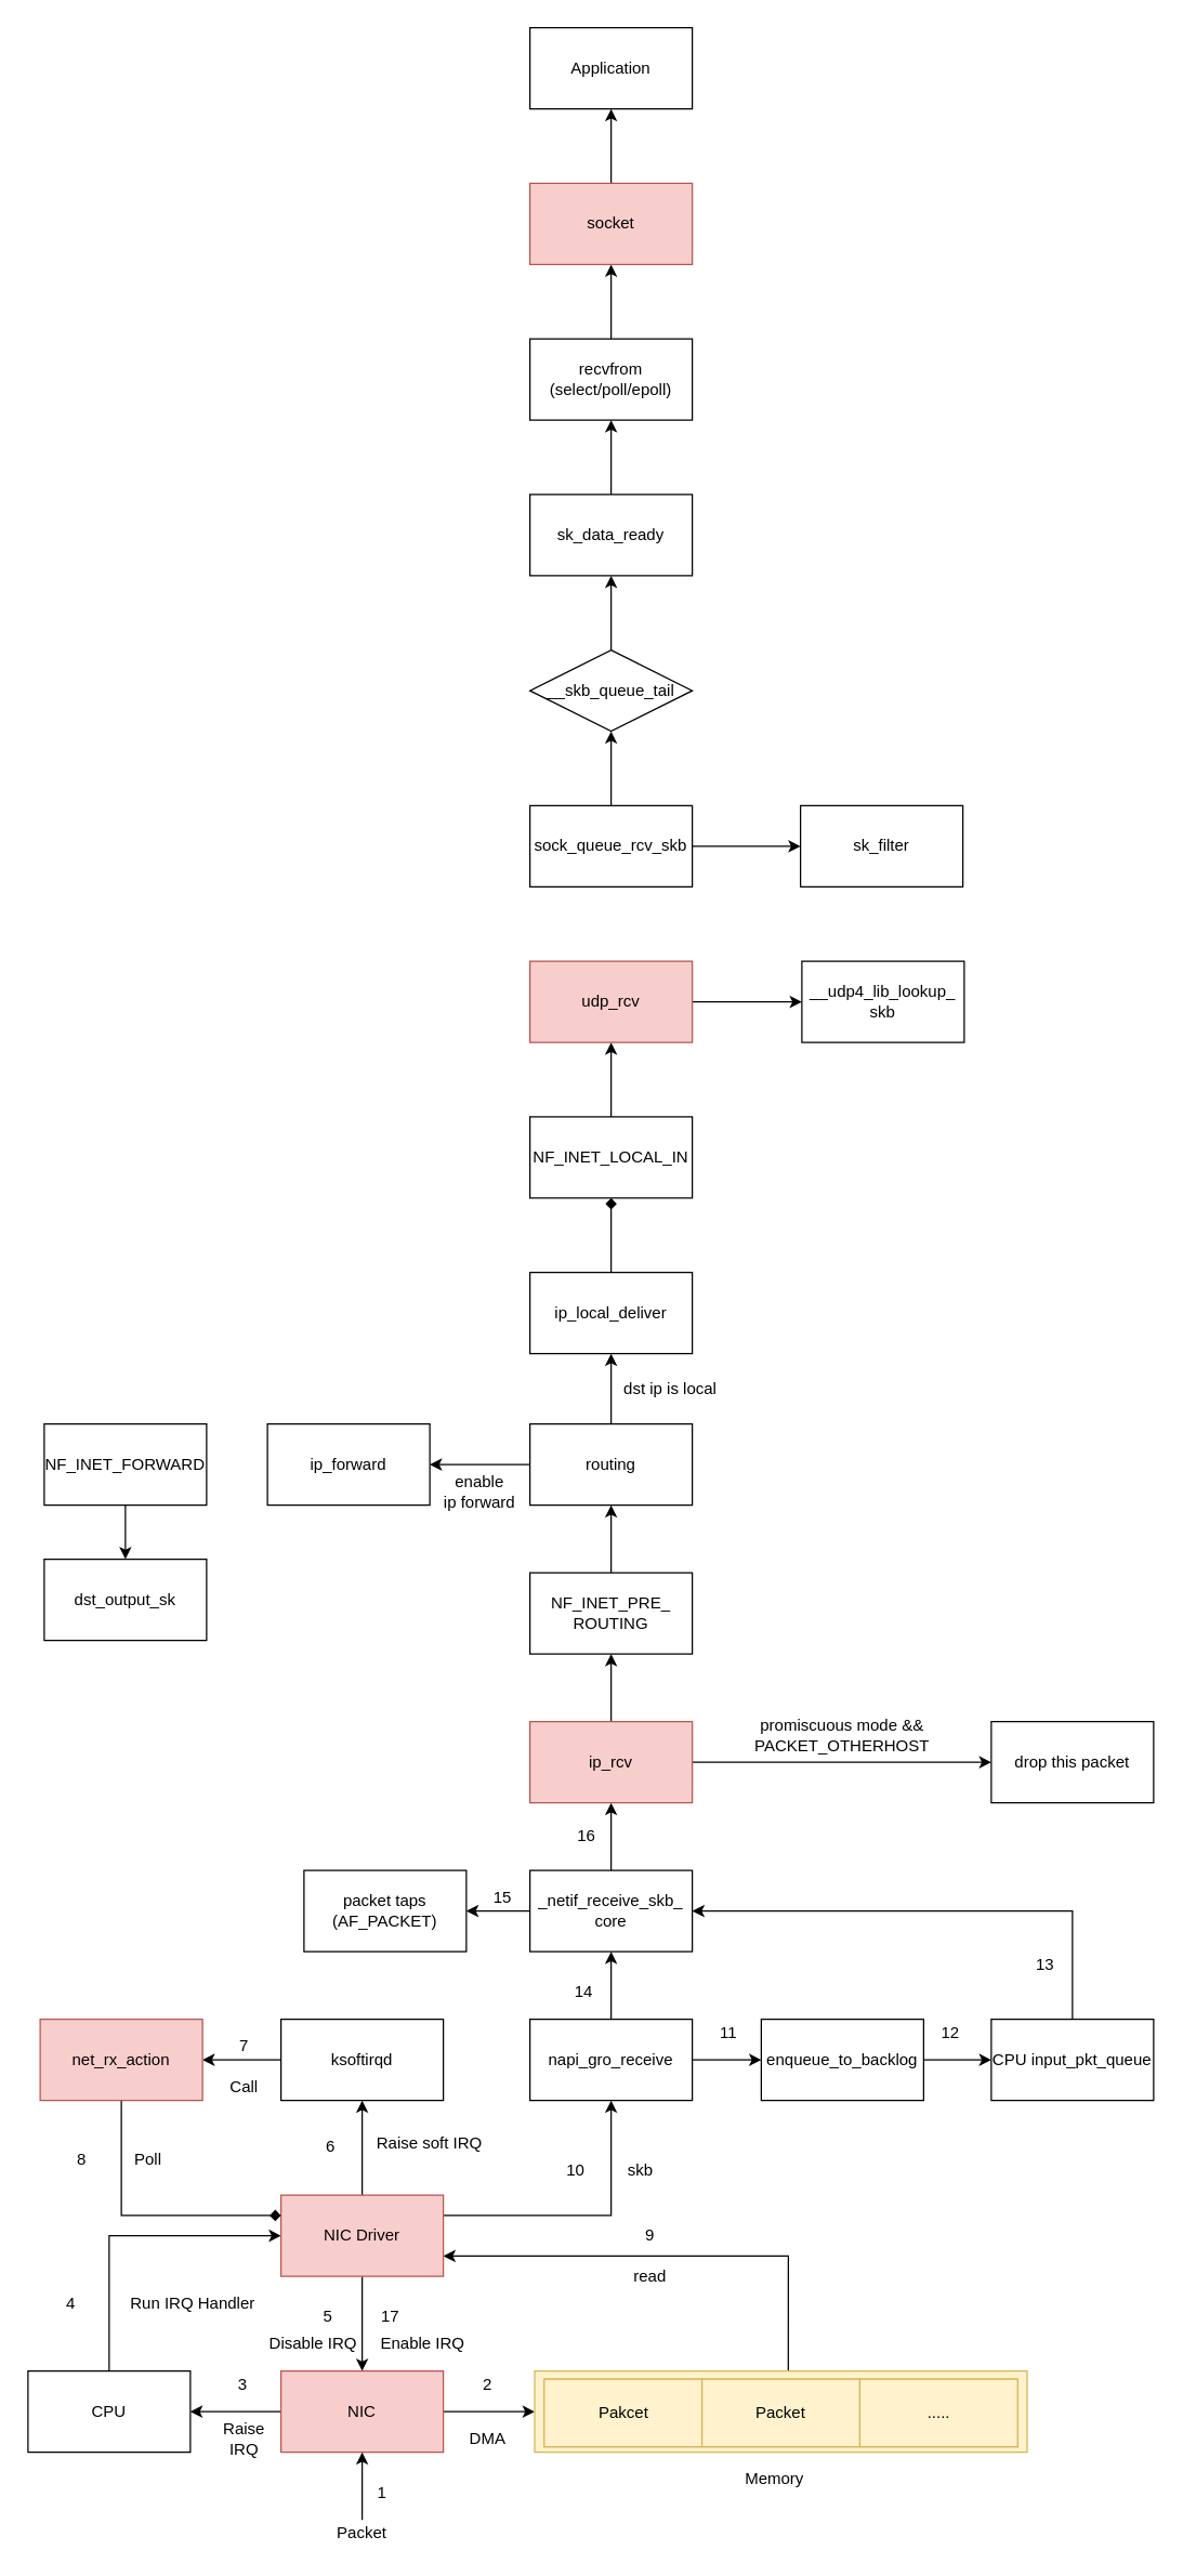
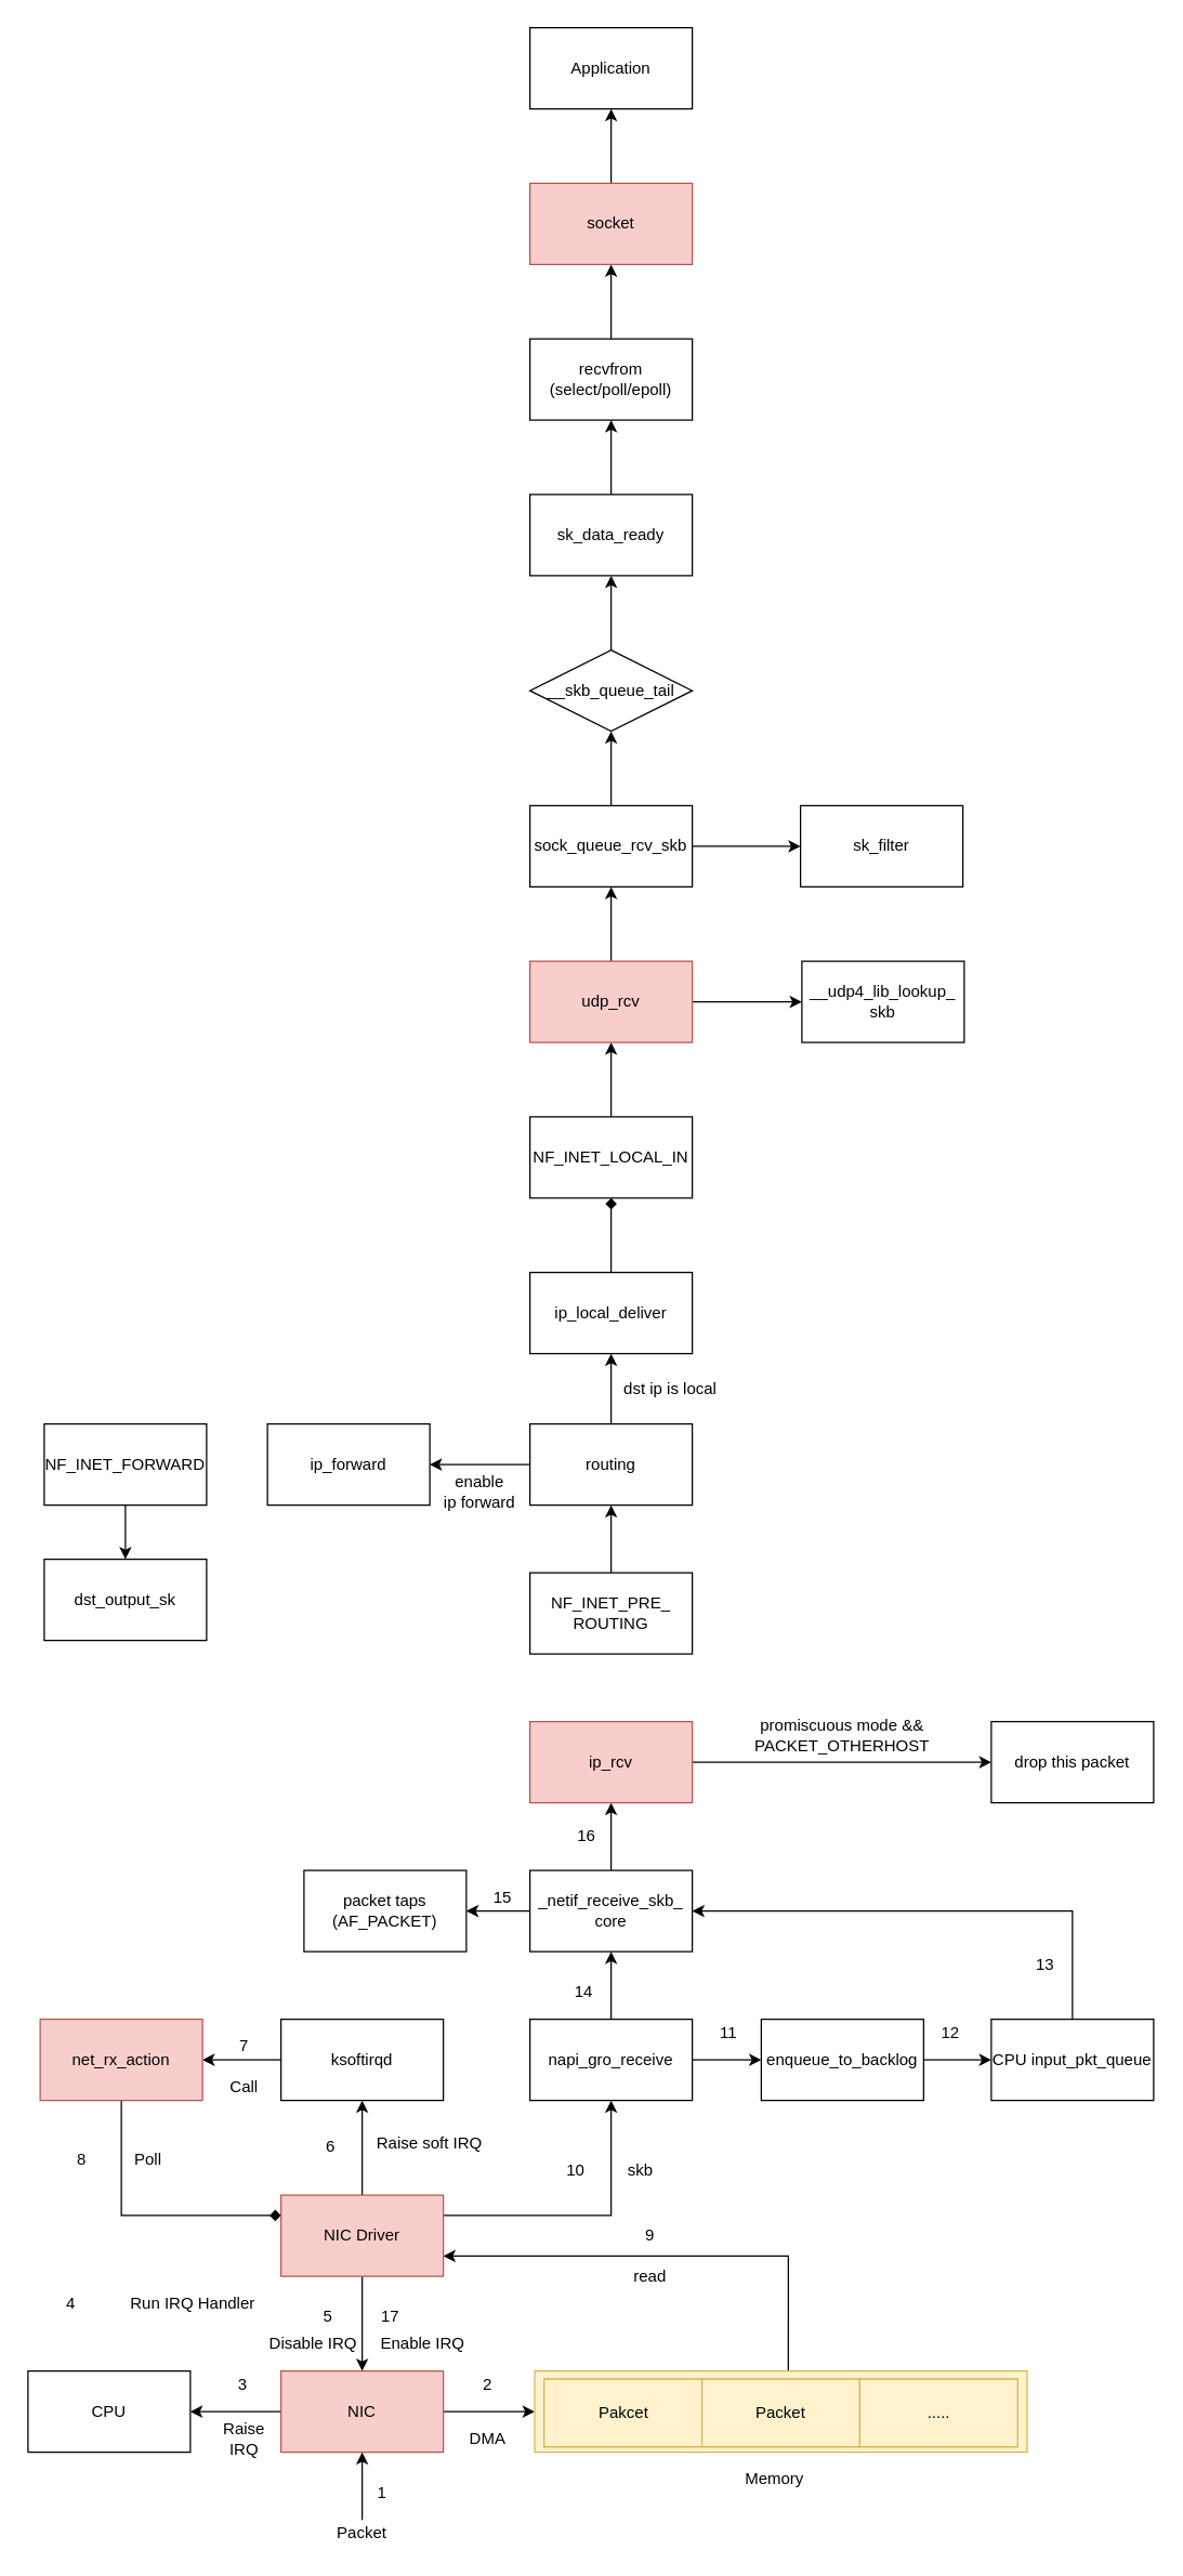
+ <mxCell id="82" value="" style="edgeStyle=orthogonalEdgeStyle;rounded=0;orthogonalLoop=1;jettySize=auto;html=1;" parent="1" source="84" target="88" edge="1"><mxGeometry relative="1" as="geometry" /></mxCell>
- <mxCell id="56" style="edgeStyle=orthogonalEdgeStyle;rounded=0;orthogonalLoop=1;jettySize=auto;html=1;entryX=0.5;entryY=1;entryDx=0;entryDy=0;startArrow=none;startFill=0;endArrow=classic;endFill=1;" parent="1" source="57" target="68" edge="1"><mxGeometry relative="1" as="geometry" /></mxCell>
- <mxCell id="8" style="edgeStyle=orthogonalEdgeStyle;rounded=0;orthogonalLoop=1;jettySize=auto;html=1;exitX=0.5;exitY=0;exitDx=0;exitDy=0;entryX=0;entryY=0.5;entryDx=0;entryDy=0;" parent="1" source="9" target="14" edge="1"><mxGeometry relative="1" as="geometry" /></mxCell>
